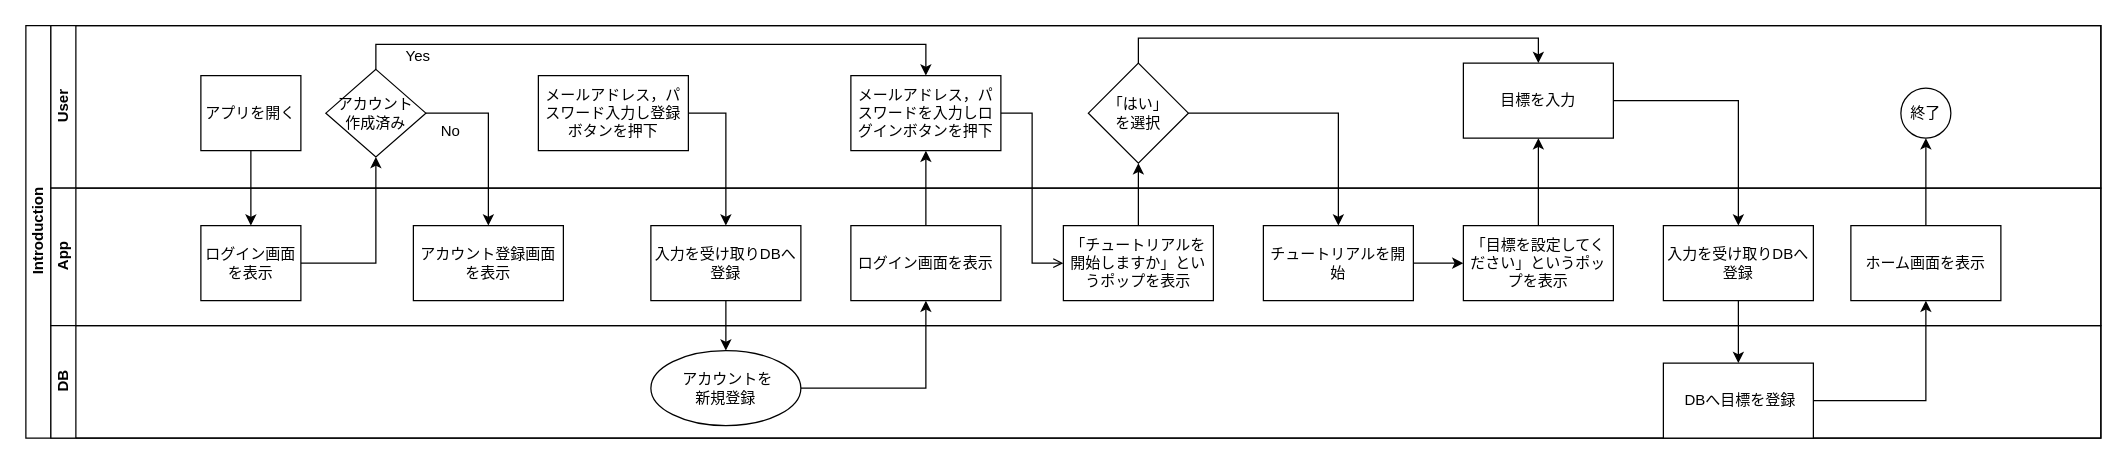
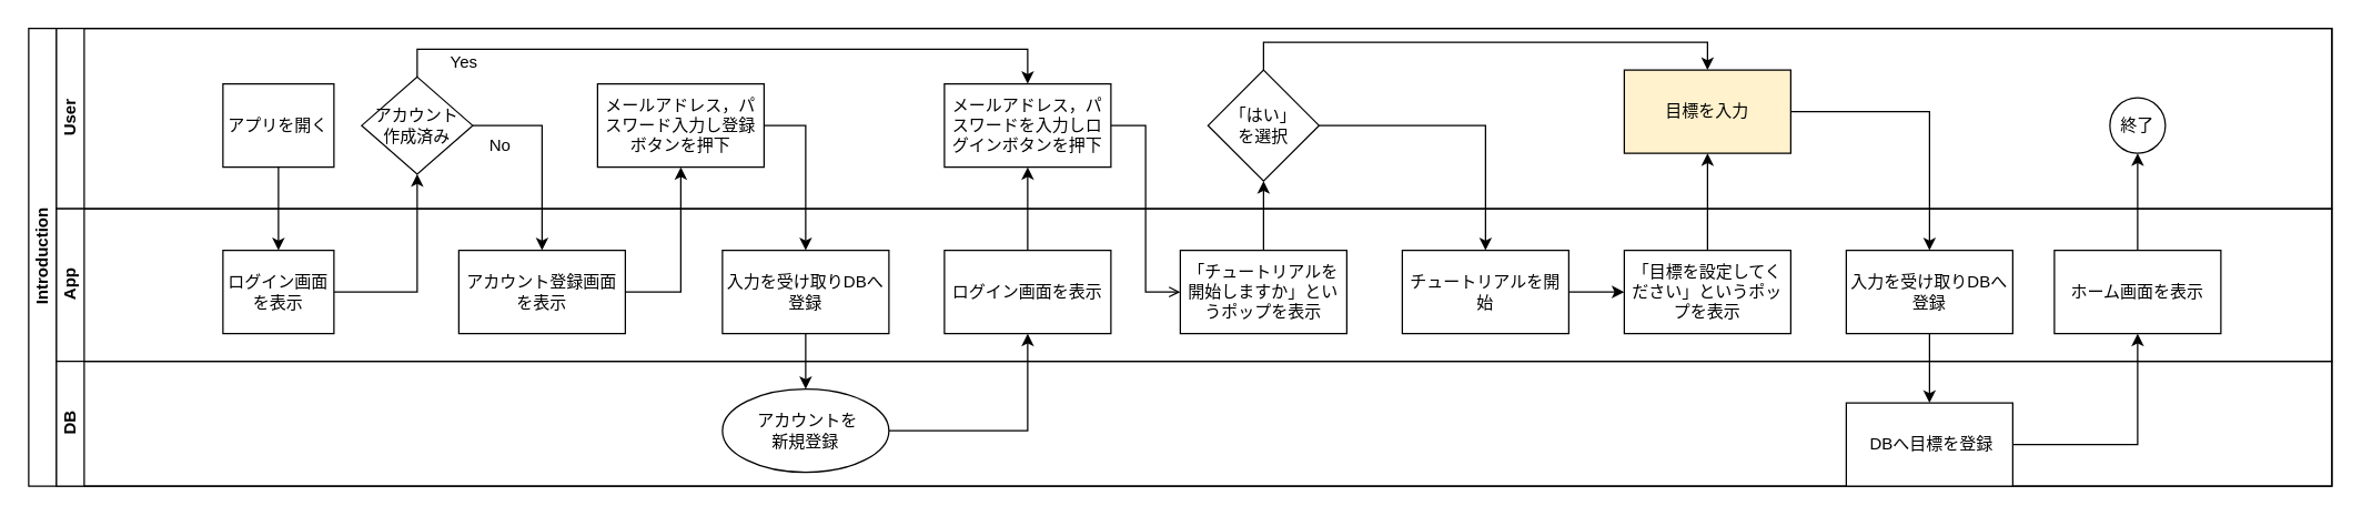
- <mxCell id="22" value="目標を入力" style="whiteSpace=wrap;html=1;" vertex="1" parent="14"><mxGeometry x="1130" y="-100" width="120" height="60" as="geometry" /></mxCell>
+ <mxCell id="22" value="目標を入力" style="whiteSpace=wrap;html=1;fillColor=#fff2cc;" vertex="1" parent="14"><mxGeometry x="1130" y="-100" width="120" height="60" as="geometry" /></mxCell>
+ <mxCell id="33" style="edgeStyle=orthogonalEdgeStyle;rounded=0;orthogonalLoop=1;jettySize=auto;html=1;exitX=1;exitY=0.5;exitDx=0;exitDy=0;entryX=0.5;entryY=1;entryDx=0;entryDy=0;" edge="1" parent="2" source="16" target="9"><mxGeometry relative="1" as="geometry" /></mxCell>
